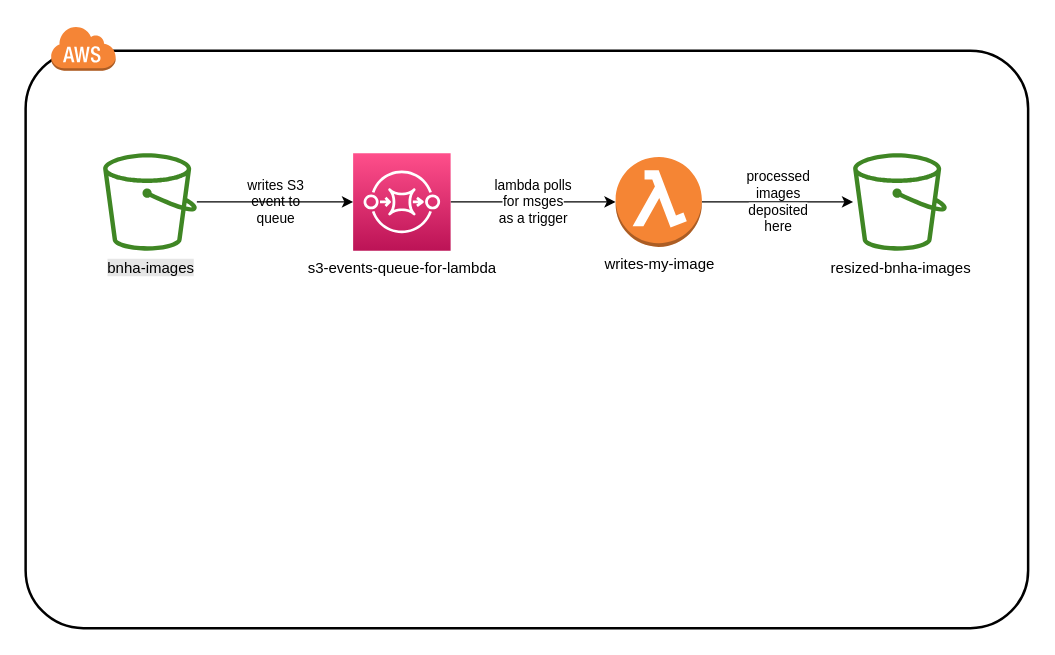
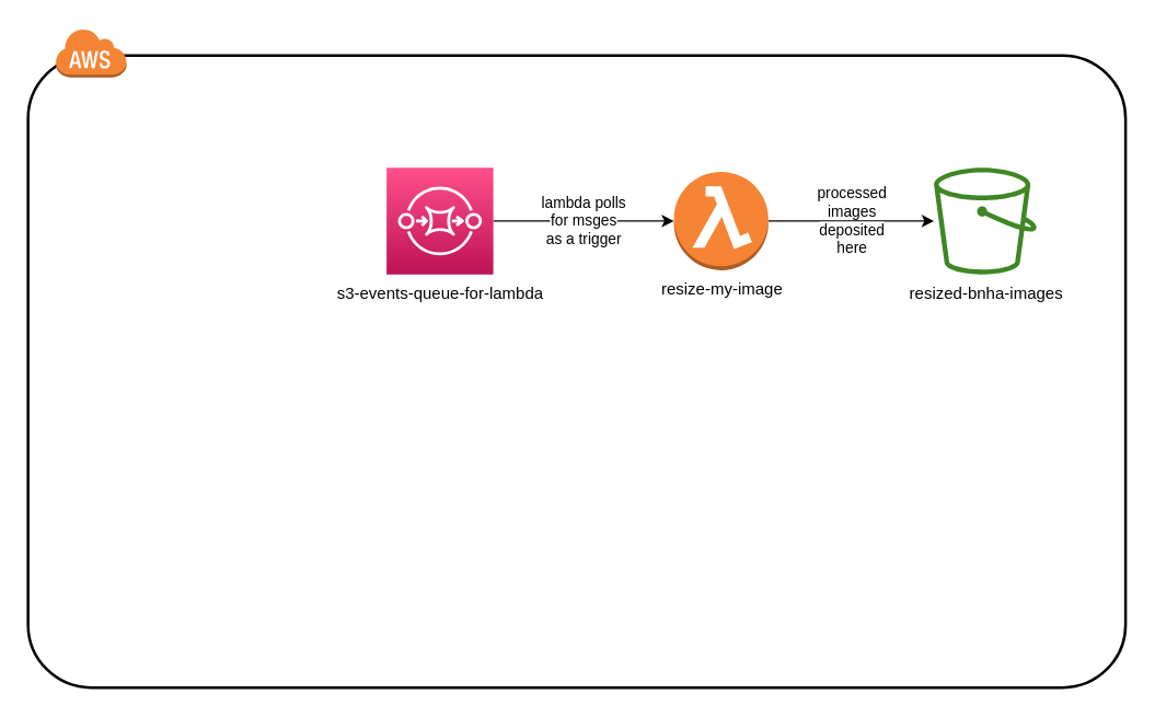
- <mxCell id="6" value="&lt;font style=&quot;background-color: rgb(230, 230, 230);&quot; color=&quot;#000000&quot;&gt;bnha-images&lt;/font&gt;" style="sketch=0;outlineConnect=0;fontColor=#232F3E;gradientColor=none;fillColor=#3F8624;strokeColor=none;dashed=0;verticalLabelPosition=bottom;verticalAlign=top;align=center;html=1;fontSize=12;fontStyle=0;aspect=fixed;pointerEvents=1;shape=mxgraph.aws4.bucket;" parent="1" vertex="1"><mxGeometry x="82" y="122" width="75" height="78" as="geometry" /></mxCell>
- <mxCell id="5" value="&lt;font color=&quot;#000000&quot;&gt;writes S3&lt;br&gt;event to&lt;br&gt;queue&lt;/font&gt;" style="edgeStyle=none;html=1;entryX=0;entryY=0.5;entryDx=0;entryDy=0;entryPerimeter=0;fontColor=#FFFFFF;labelBackgroundColor=none;" parent="1" source="6" target="8" edge="1"><mxGeometry relative="1" as="geometry" /></mxCell>
- <mxCell id="10" value="&lt;span style=&quot;background-color: rgb(255, 255, 255);&quot;&gt;writes-my-image&lt;/span&gt;" style="outlineConnect=0;dashed=0;verticalLabelPosition=bottom;verticalAlign=top;align=center;html=1;shape=mxgraph.aws3.lambda_function;fillColor=#F58534;gradientColor=none;strokeColor=none;labelBackgroundColor=none;fontColor=#000000;" parent="1" vertex="1"><mxGeometry x="492" y="125" width="69" height="72" as="geometry" /></mxCell>
+ <mxCell id="10" value="&lt;span style=&quot;background-color: rgb(255, 255, 255);&quot;&gt;resize-my-image&lt;/span&gt;" style="outlineConnect=0;dashed=0;verticalLabelPosition=bottom;verticalAlign=top;align=center;html=1;shape=mxgraph.aws3.lambda_function;fillColor=#F58534;gradientColor=none;strokeColor=none;labelBackgroundColor=none;fontColor=#000000;" parent="1" vertex="1"><mxGeometry x="492" y="125" width="69" height="72" as="geometry" /></mxCell>
